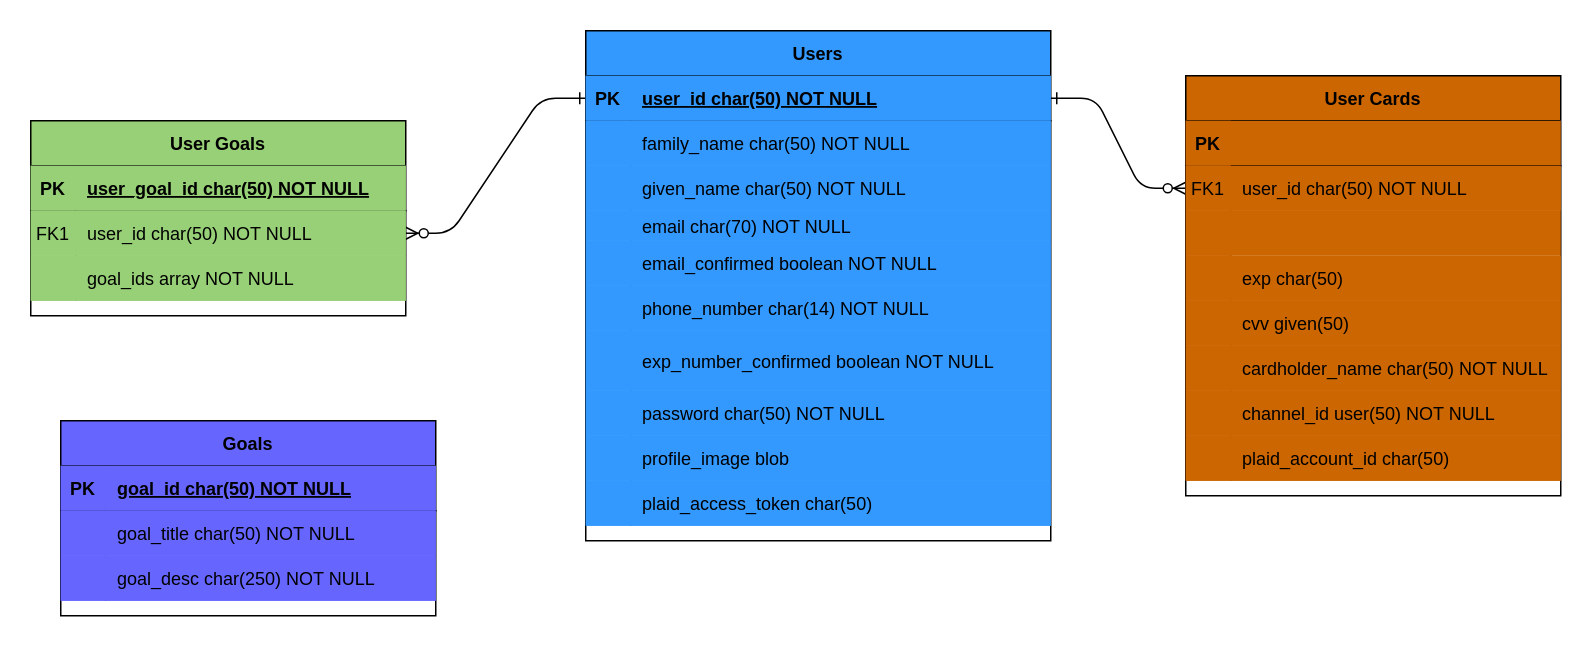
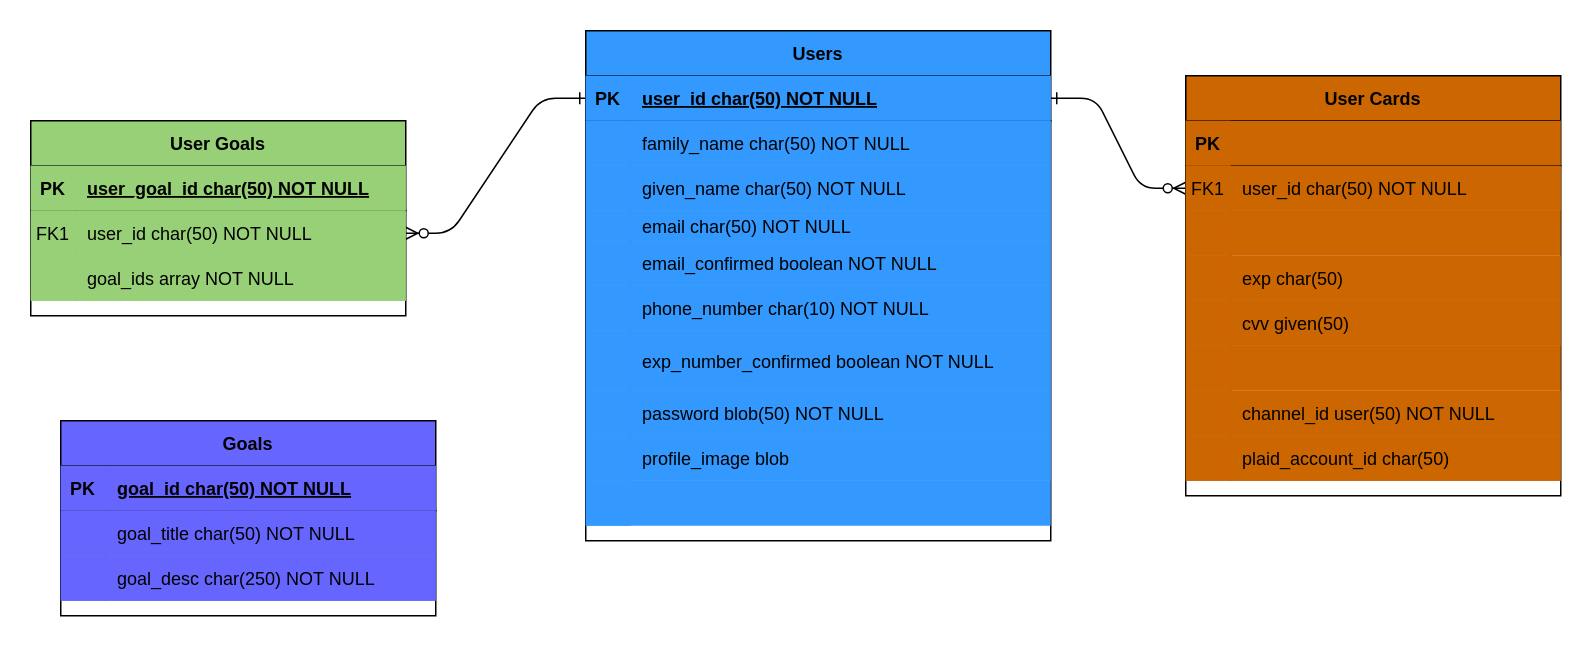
- <mxCell id="26" value="email char(70) NOT NULL        " style="shape=partialRectangle;overflow=hidden;connectable=0;fillColor=#3399FF;top=0;left=0;bottom=0;right=0;align=left;spacingLeft=6;" parent="24" vertex="1"><mxGeometry x="30" width="280" height="20" as="geometry"><mxRectangle width="280" height="20" as="alternateBounds" /></mxGeometry></mxCell>
+ <mxCell id="26" value="email char(50) NOT NULL        " style="shape=partialRectangle;overflow=hidden;connectable=0;fillColor=#3399FF;top=0;left=0;bottom=0;right=0;align=left;spacingLeft=6;" parent="24" vertex="1"><mxGeometry x="30" width="280" height="20" as="geometry"><mxRectangle width="280" height="20" as="alternateBounds" /></mxGeometry></mxCell>
- <mxCell id="32" value="phone_number char(14) NOT NULL" style="shape=partialRectangle;overflow=hidden;connectable=0;fillColor=#3399FF;top=0;left=0;bottom=0;right=0;align=left;spacingLeft=6;" parent="30" vertex="1"><mxGeometry x="30" width="280" height="30" as="geometry"><mxRectangle width="280" height="30" as="alternateBounds" /></mxGeometry></mxCell>
+ <mxCell id="32" value="phone_number char(10) NOT NULL" style="shape=partialRectangle;overflow=hidden;connectable=0;fillColor=#3399FF;top=0;left=0;bottom=0;right=0;align=left;spacingLeft=6;" parent="30" vertex="1"><mxGeometry x="30" width="280" height="30" as="geometry"><mxRectangle width="280" height="30" as="alternateBounds" /></mxGeometry></mxCell>
- <mxCell id="71" value="cardholder_name char(50) NOT NULL" style="shape=partialRectangle;overflow=hidden;connectable=0;fillColor=#CC6600;top=0;left=0;bottom=0;right=0;align=left;spacingLeft=6;" parent="69" vertex="1"><mxGeometry x="30" width="220" height="30" as="geometry"><mxRectangle width="220" height="30" as="alternateBounds" /></mxGeometry></mxCell>
- <mxCell id="38" value="password char(50) NOT NULL" style="shape=partialRectangle;overflow=hidden;connectable=0;fillColor=#3399FF;top=0;left=0;bottom=0;right=0;align=left;spacingLeft=6;" parent="36" vertex="1"><mxGeometry x="30" width="280" height="30" as="geometry"><mxRectangle width="280" height="30" as="alternateBounds" /></mxGeometry></mxCell>
+ <mxCell id="38" value="password blob(50) NOT NULL" style="shape=partialRectangle;overflow=hidden;connectable=0;fillColor=#3399FF;top=0;left=0;bottom=0;right=0;align=left;spacingLeft=6;" parent="36" vertex="1"><mxGeometry x="30" width="280" height="30" as="geometry"><mxRectangle width="280" height="30" as="alternateBounds" /></mxGeometry></mxCell>
- <mxCell id="44" value="plaid_access_token char(50)" style="shape=partialRectangle;overflow=hidden;connectable=0;fillColor=#3399FF;top=0;left=0;bottom=0;right=0;align=left;spacingLeft=6;" vertex="1" parent="42"><mxGeometry x="30" width="280" height="30" as="geometry"><mxRectangle width="280" height="30" as="alternateBounds" /></mxGeometry></mxCell>
